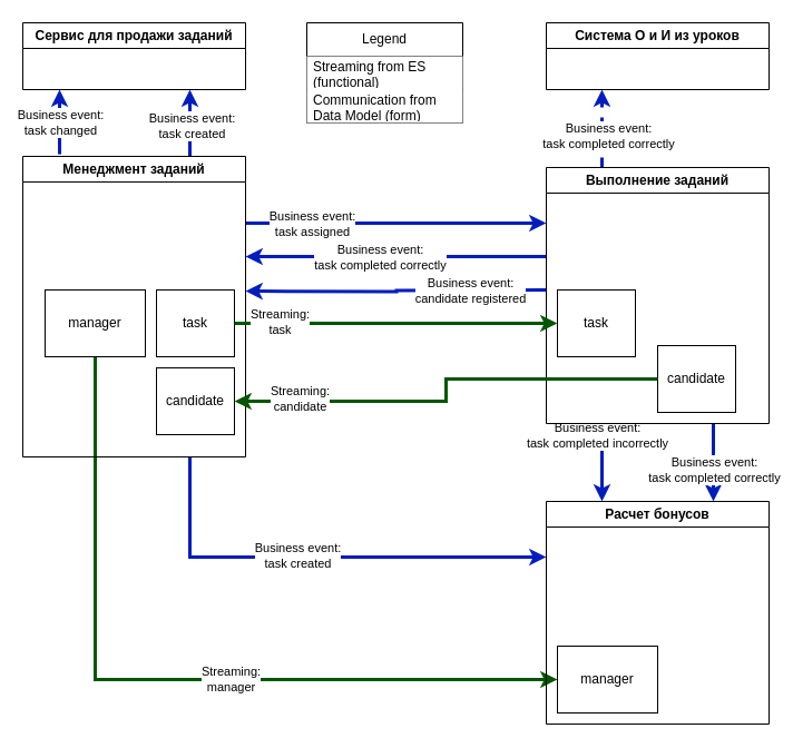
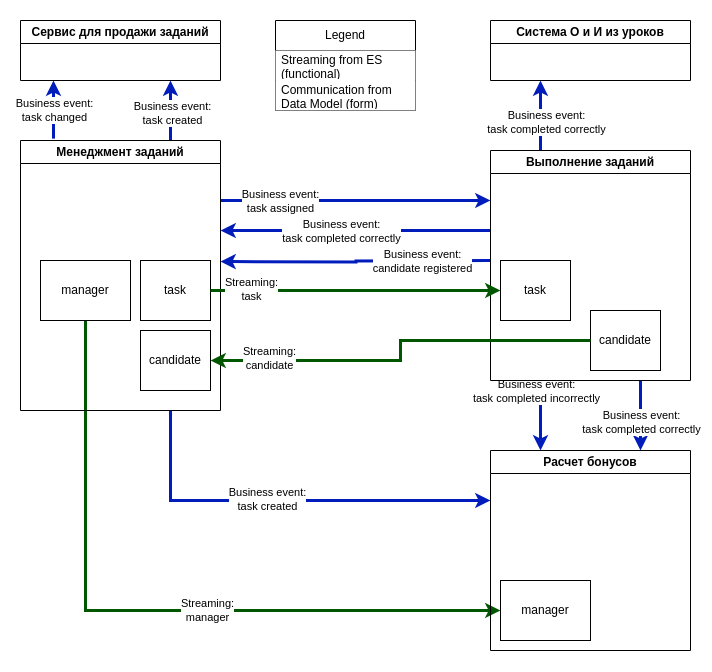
- <mxCell id="24" style="edgeStyle=orthogonalEdgeStyle;rounded=0;orthogonalLoop=1;jettySize=auto;html=1;exitX=0.25;exitY=0;exitDx=0;exitDy=0;entryX=0.25;entryY=1;entryDx=0;entryDy=0;fillColor=#0050ef;strokeColor=#001DBC;strokeWidth=3;dashed=1;" edge="1" parent="1" source="26" target="31"><mxGeometry relative="1" as="geometry" /></mxCell>
+ <mxCell id="24" style="edgeStyle=orthogonalEdgeStyle;rounded=0;orthogonalLoop=1;jettySize=auto;html=1;exitX=0.25;exitY=0;exitDx=0;exitDy=0;entryX=0.25;entryY=1;entryDx=0;entryDy=0;fillColor=#0050ef;strokeColor=#001DBC;strokeWidth=3;" edge="1" parent="1" source="26" target="31"><mxGeometry relative="1" as="geometry" /></mxCell>
